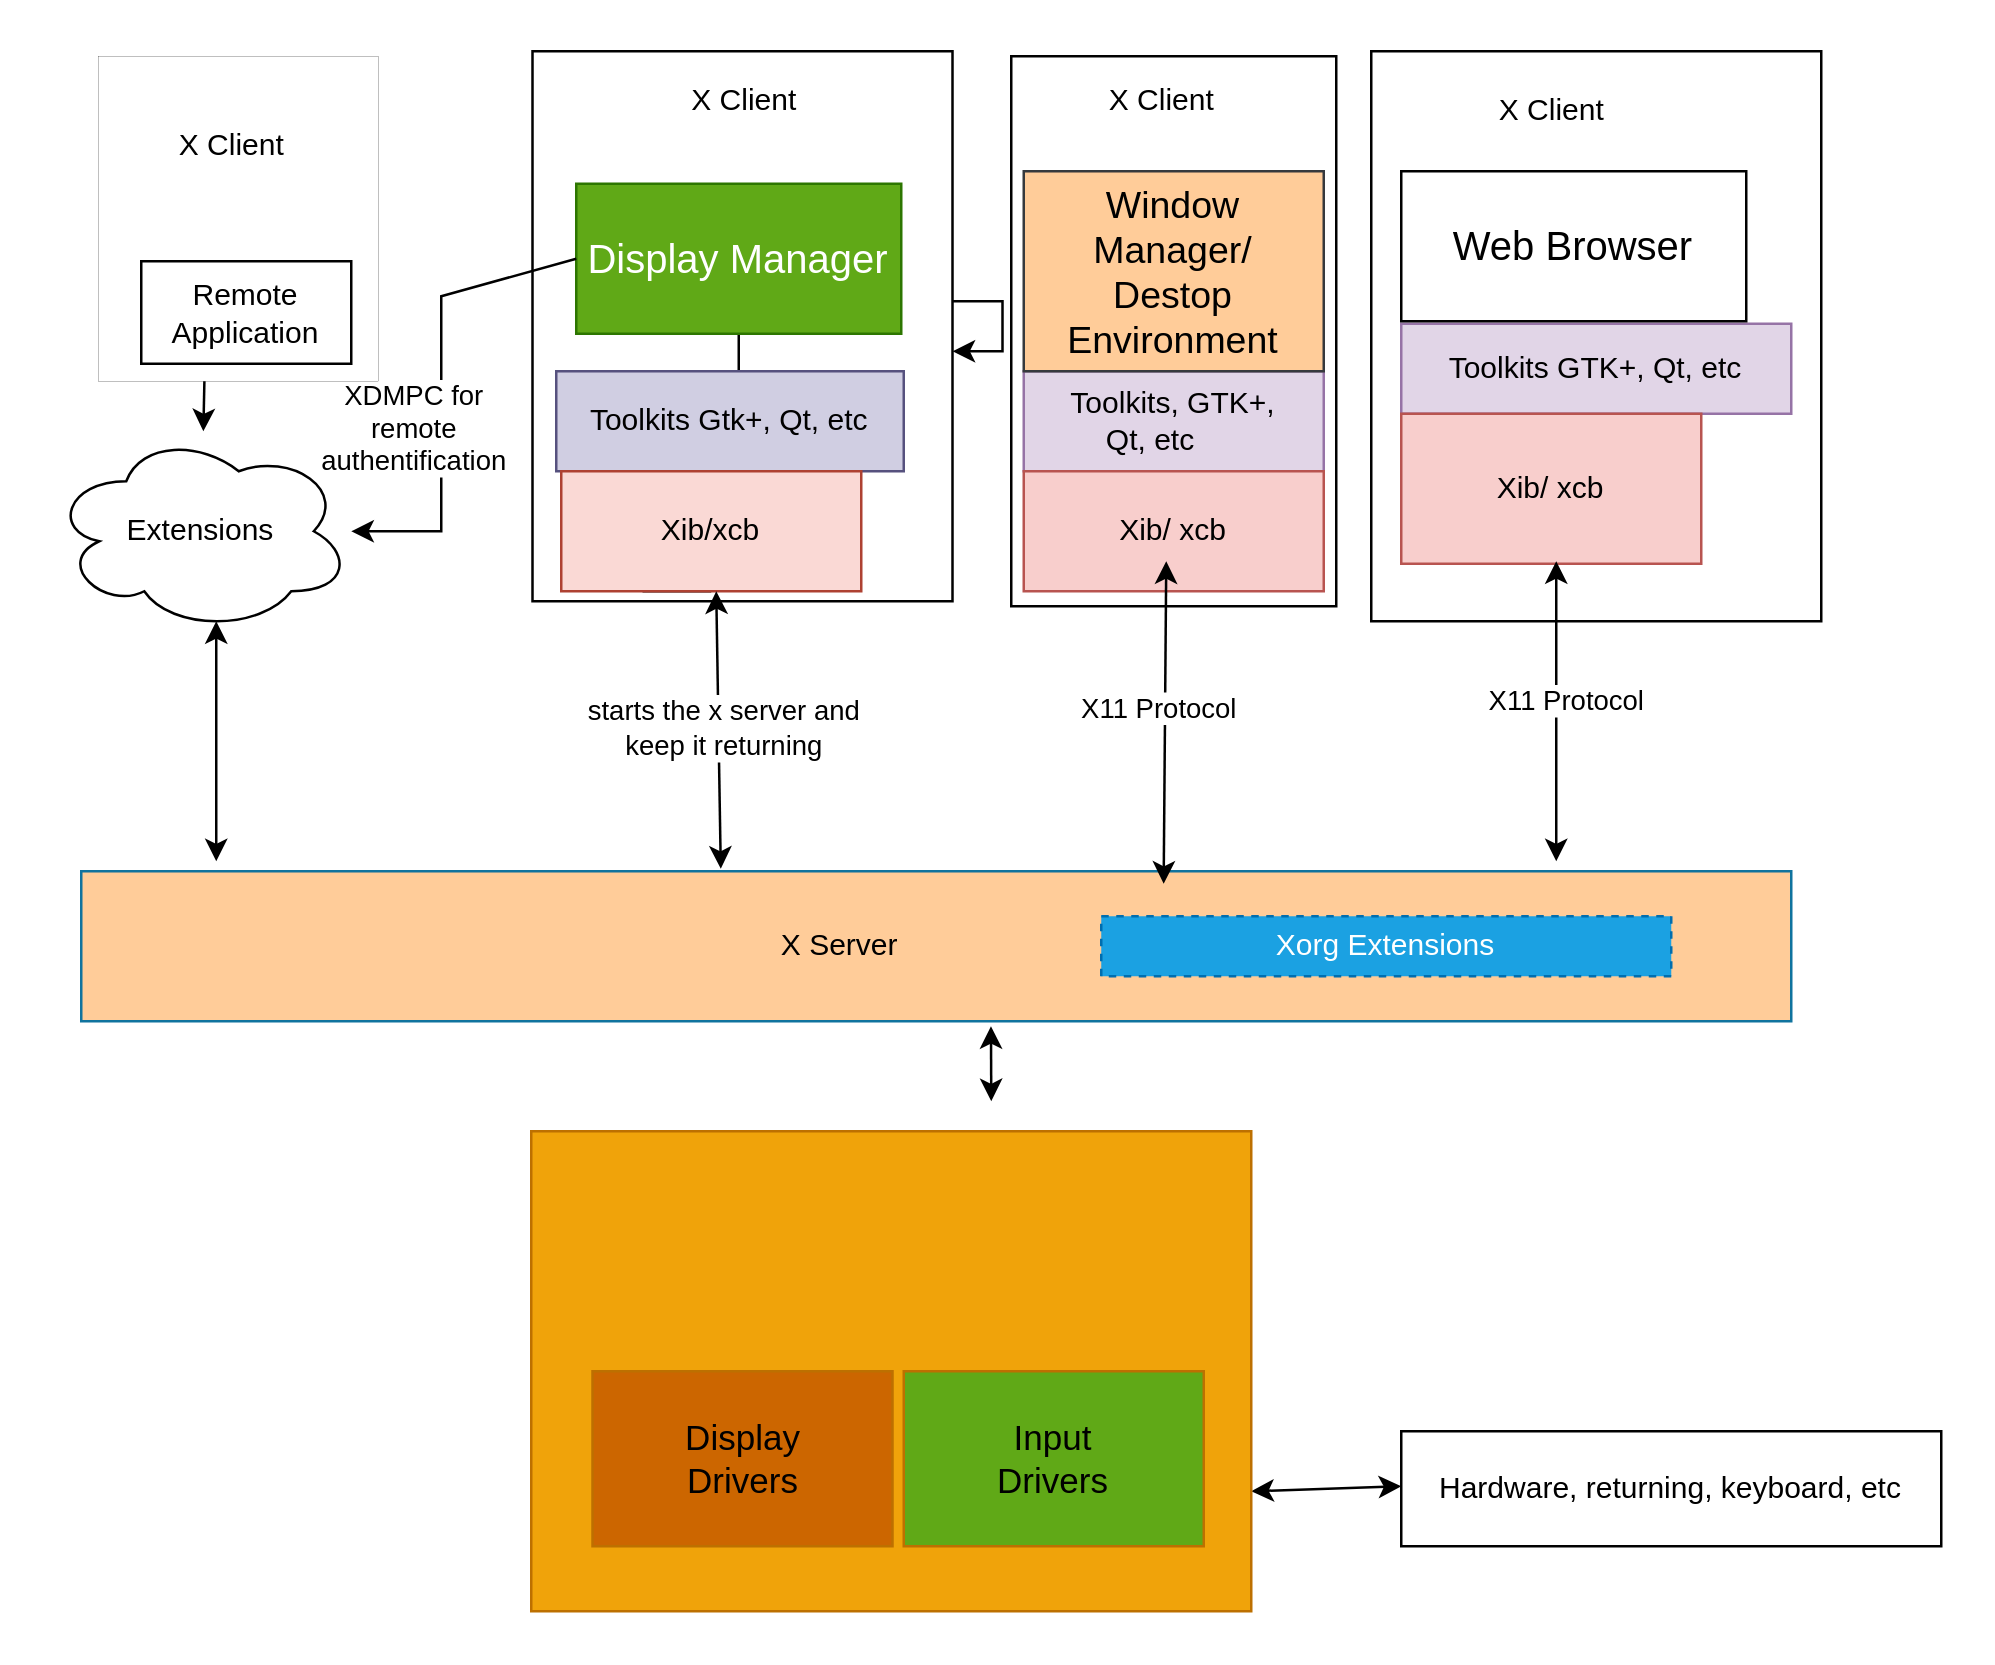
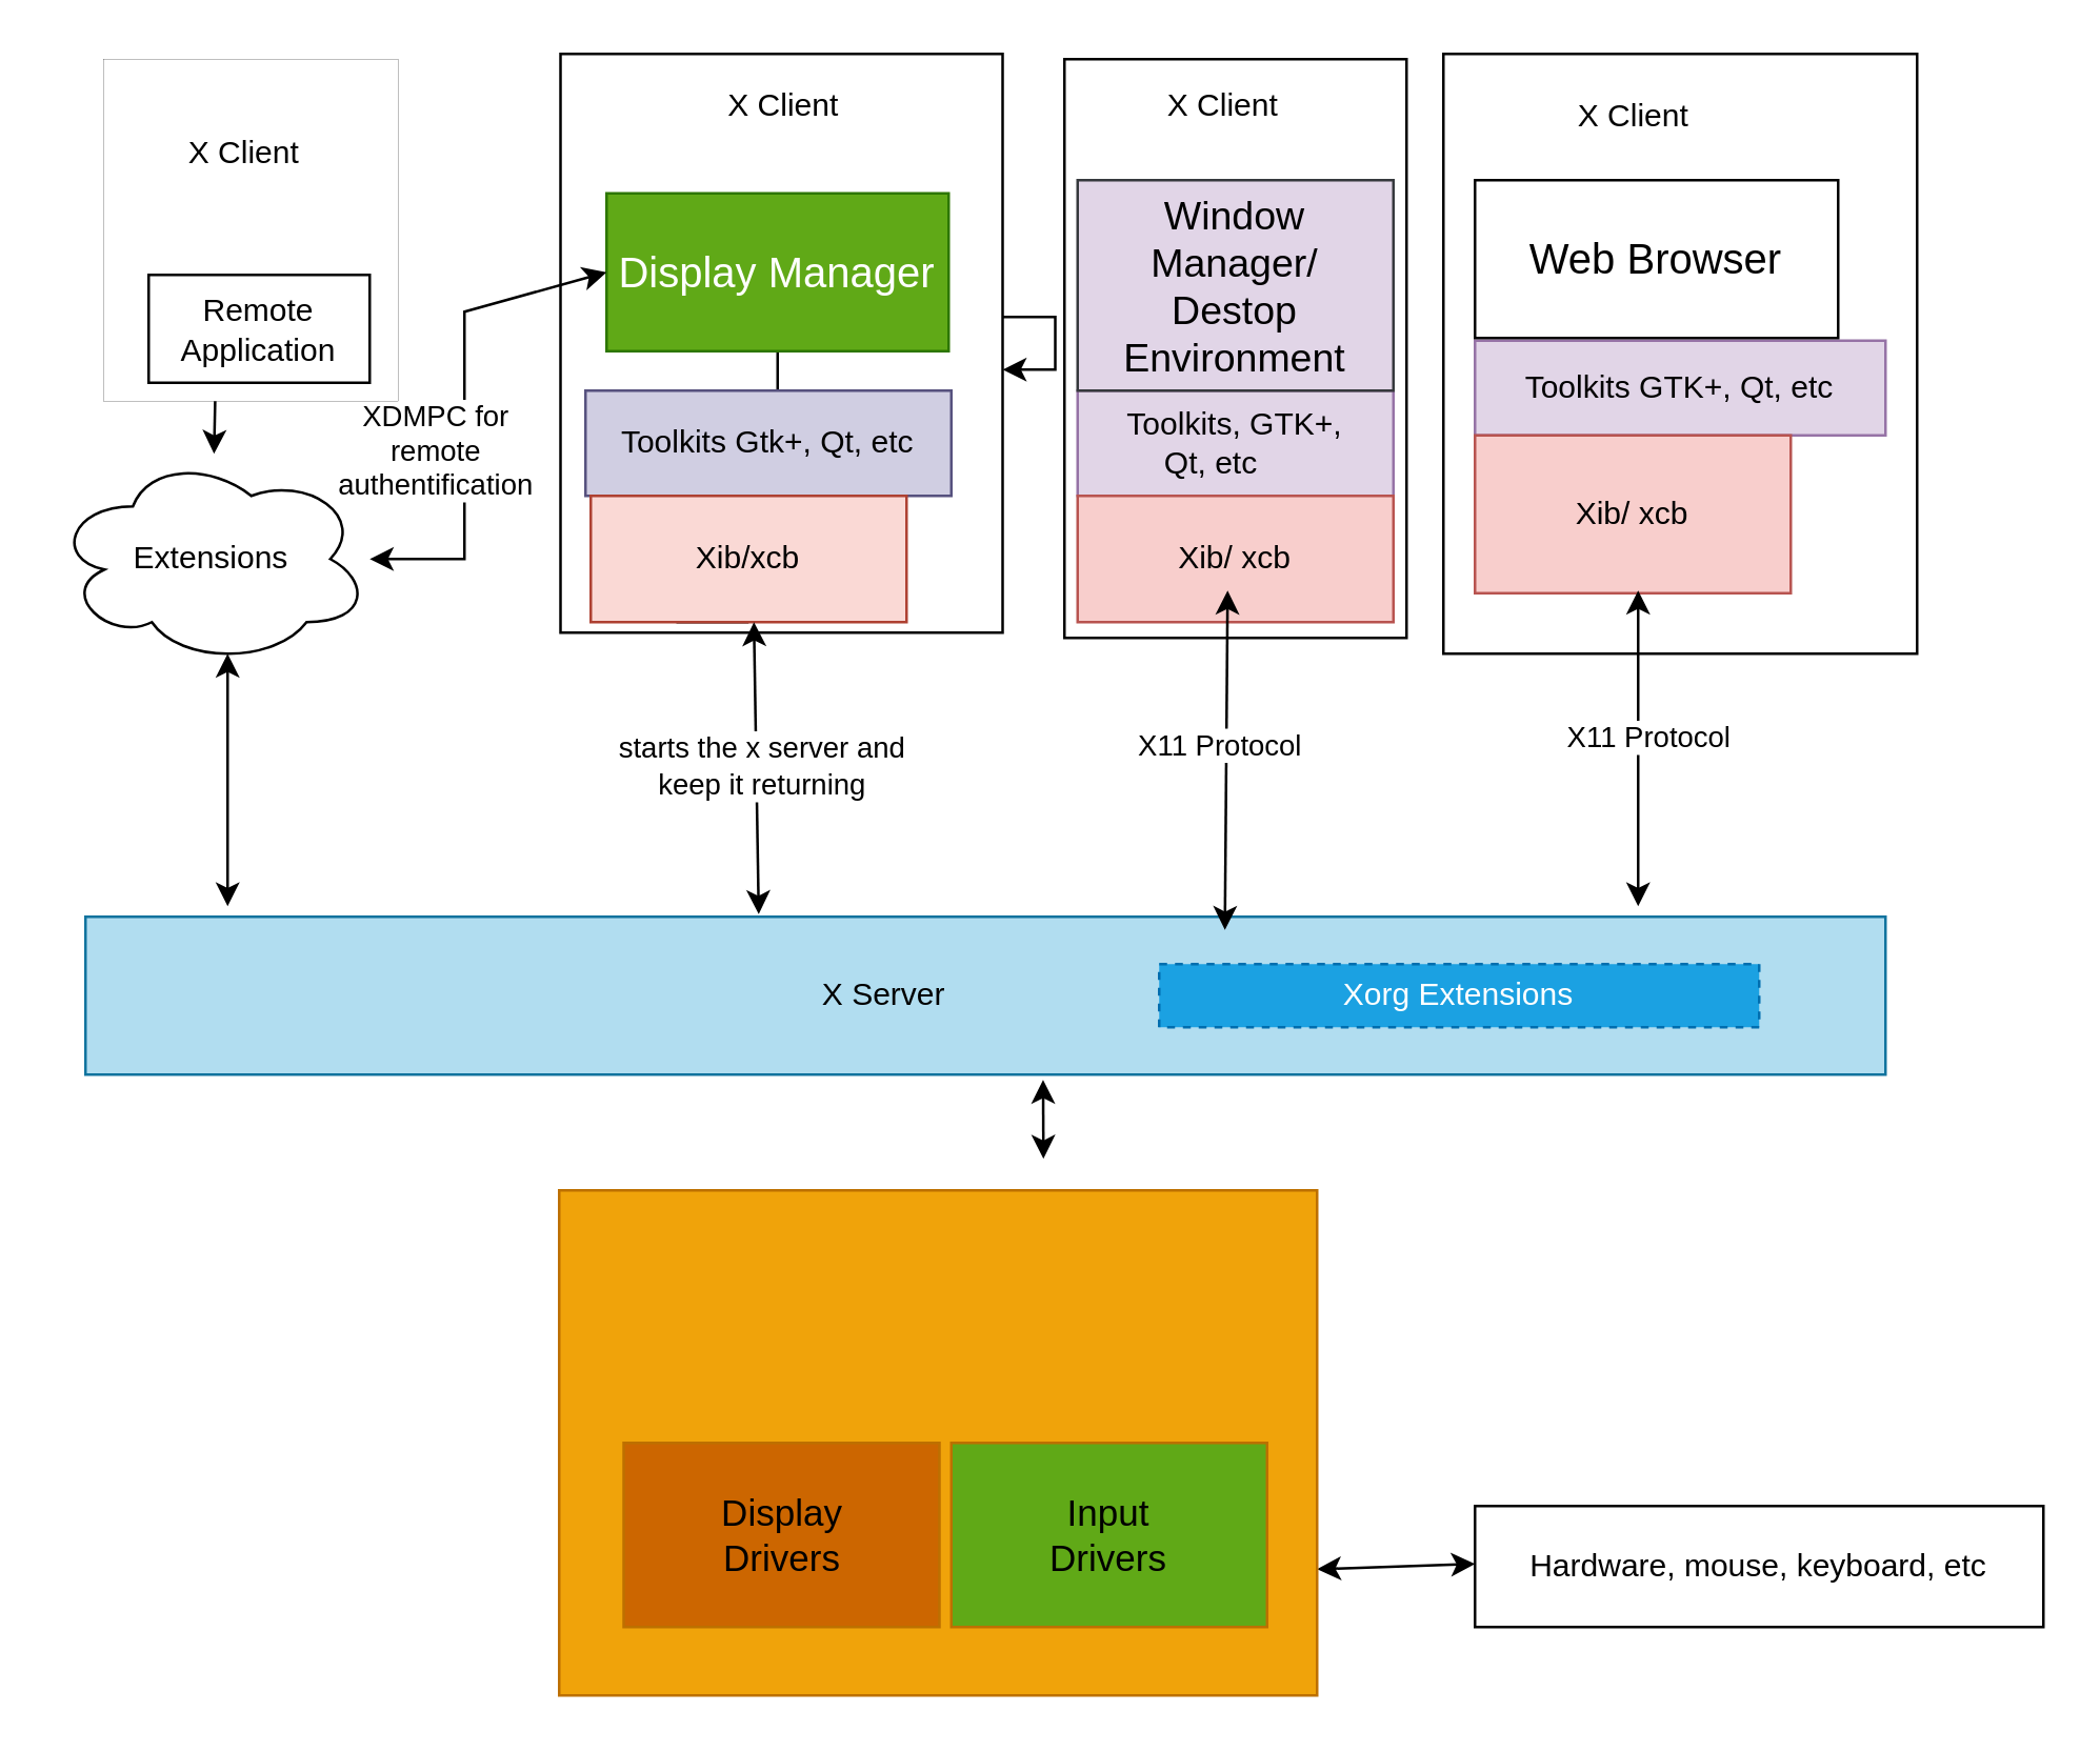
- <mxCell id="34" value="" style="endArrow=none;startArrow=classic;html=1;rounded=0;entryX=0;entryY=0.5;entryDx=0;entryDy=0;" edge="1" parent="1" source="13" target="10"><mxGeometry width="50" height="50" relative="1" as="geometry"><mxPoint x="152" y="202" as="sourcePoint" /><mxPoint x="176" y="116" as="targetPoint" /><Array as="points"><mxPoint x="176" y="212" /><mxPoint x="176" y="118" /></Array></mxGeometry></mxCell>
+ <mxCell id="34" value="" style="endArrow=classic;startArrow=classic;html=1;rounded=0;entryX=0;entryY=0.5;entryDx=0;entryDy=0;" edge="1" parent="1" source="13" target="10"><mxGeometry width="50" height="50" relative="1" as="geometry"><mxPoint x="152" y="202" as="sourcePoint" /><mxPoint x="176" y="116" as="targetPoint" /><Array as="points"><mxPoint x="176" y="212" /><mxPoint x="176" y="118" /></Array></mxGeometry></mxCell>
- <mxCell id="41" value="&lt;div style=&quot;font-size: 15px;&quot;&gt;&lt;font style=&quot;font-size: 15px;&quot;&gt;Window Manager/&lt;/font&gt;&lt;/div&gt;&lt;div style=&quot;font-size: 15px;&quot;&gt;&lt;font style=&quot;font-size: 15px;&quot;&gt;Destop Environment&lt;br&gt;&lt;/font&gt;&lt;/div&gt;" style="rounded=0;whiteSpace=wrap;html=1;fillColor=#ffcc99;strokeColor=#36393d;" vertex="1" parent="1"><mxGeometry x="409" y="68" width="120" height="80" as="geometry" /></mxCell>
+ <mxCell id="41" value="&lt;div style=&quot;font-size: 15px;&quot;&gt;&lt;font style=&quot;font-size: 15px;&quot;&gt;Window Manager/&lt;/font&gt;&lt;/div&gt;&lt;div style=&quot;font-size: 15px;&quot;&gt;&lt;font style=&quot;font-size: 15px;&quot;&gt;Destop Environment&lt;br&gt;&lt;/font&gt;&lt;/div&gt;" style="rounded=0;whiteSpace=wrap;html=1;fillColor=#e1d5e7;strokeColor=#36393d;" vertex="1" parent="1"><mxGeometry x="409" y="68" width="120" height="80" as="geometry" /></mxCell>
- <mxCell id="14" value="X Server&amp;nbsp;&amp;nbsp;&amp;nbsp;&amp;nbsp;&amp;nbsp;&amp;nbsp;&amp;nbsp;&amp;nbsp;&amp;nbsp;&amp;nbsp;&amp;nbsp;&amp;nbsp;&amp;nbsp;&amp;nbsp;&amp;nbsp;&amp;nbsp;&amp;nbsp;&amp;nbsp;&amp;nbsp;&amp;nbsp;&amp;nbsp;&amp;nbsp;&amp;nbsp; " style="rounded=0;whiteSpace=wrap;html=1;fillColor=#ffcc99;strokeColor=#10739e;" vertex="1" parent="1"><mxGeometry y="348" width="684" height="60" as="geometry" x="32" /></mxCell>
+ <mxCell id="14" value="X Server&amp;nbsp;&amp;nbsp;&amp;nbsp;&amp;nbsp;&amp;nbsp;&amp;nbsp;&amp;nbsp;&amp;nbsp;&amp;nbsp;&amp;nbsp;&amp;nbsp;&amp;nbsp;&amp;nbsp;&amp;nbsp;&amp;nbsp;&amp;nbsp;&amp;nbsp;&amp;nbsp;&amp;nbsp;&amp;nbsp;&amp;nbsp;&amp;nbsp;&amp;nbsp; " style="rounded=0;whiteSpace=wrap;html=1;fillColor=#b1ddf0;strokeColor=#10739e;" vertex="1" parent="1"><mxGeometry y="348" width="684" height="60" as="geometry" x="32" /></mxCell>
- <mxCell id="22" value="Hardware, returning, keyboard, etc" style="rounded=0;whiteSpace=wrap;html=1;" vertex="1" parent="1"><mxGeometry x="560" y="572" width="216" height="46" as="geometry" /></mxCell>
+ <mxCell id="22" value="Hardware, mouse, keyboard, etc" style="rounded=0;whiteSpace=wrap;html=1;" vertex="1" parent="1"><mxGeometry x="560" y="572" width="216" height="46" as="geometry" /></mxCell>
